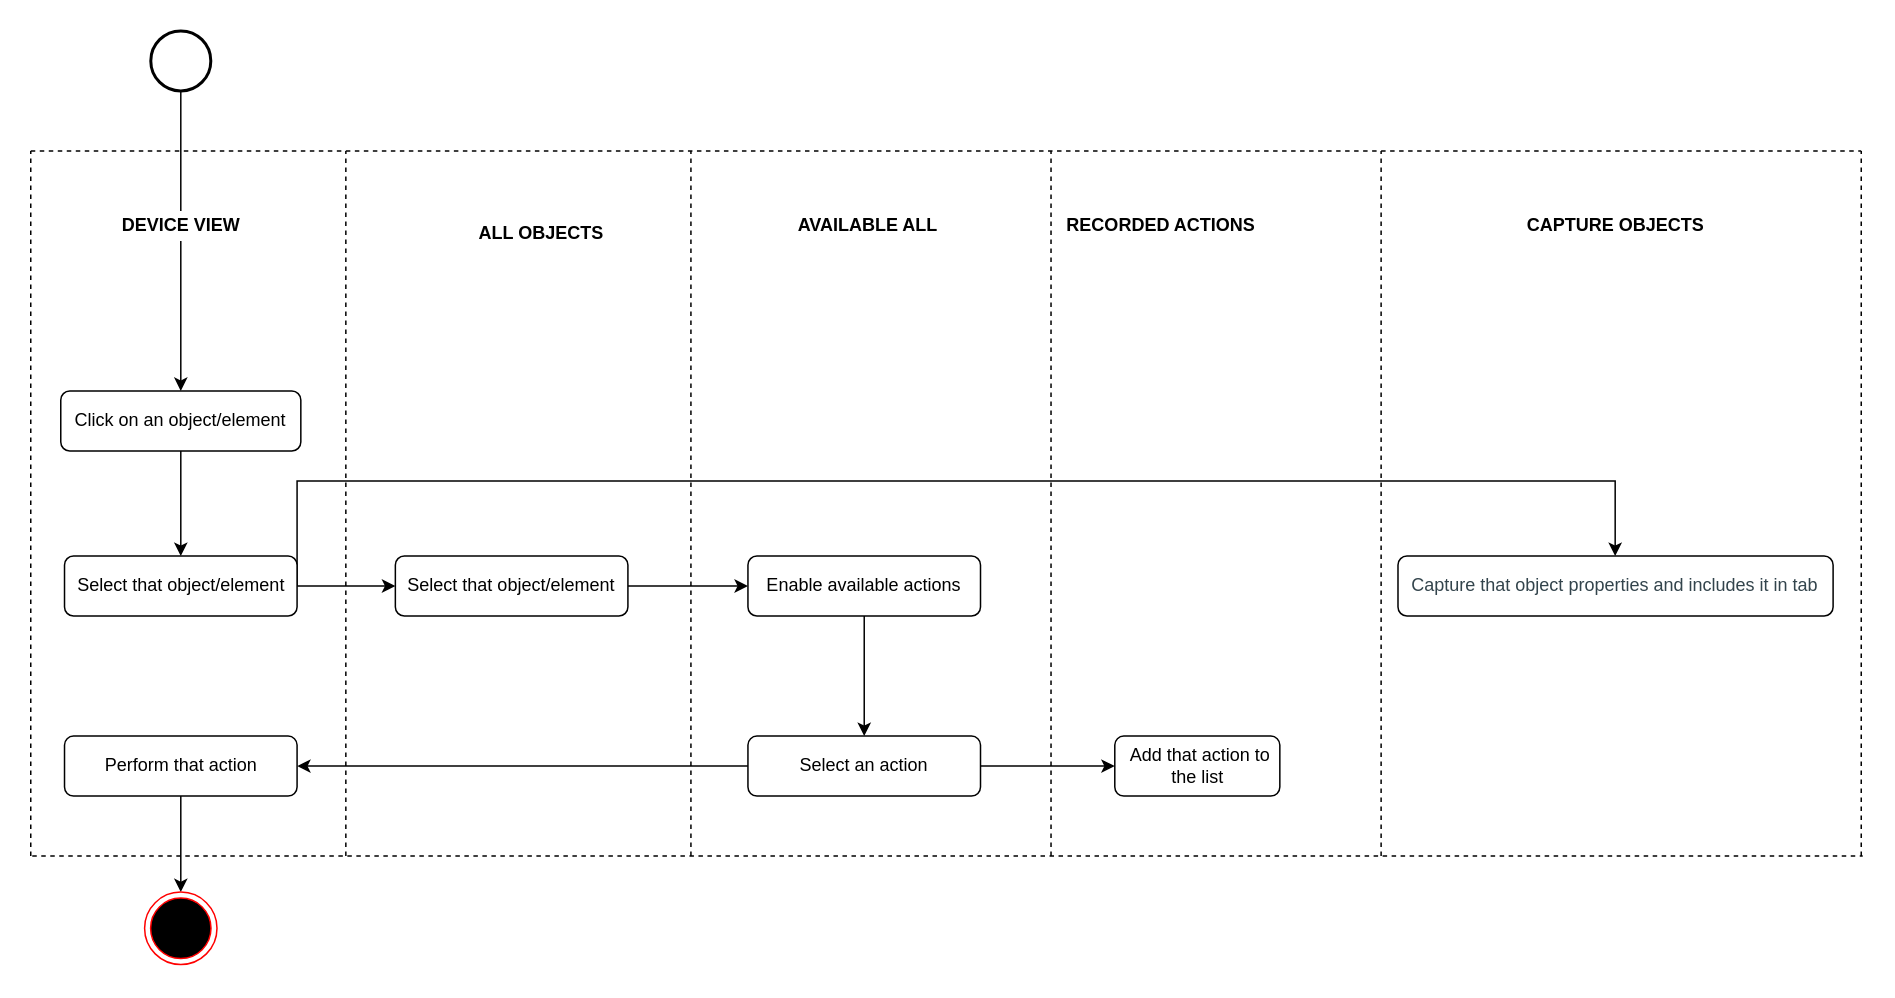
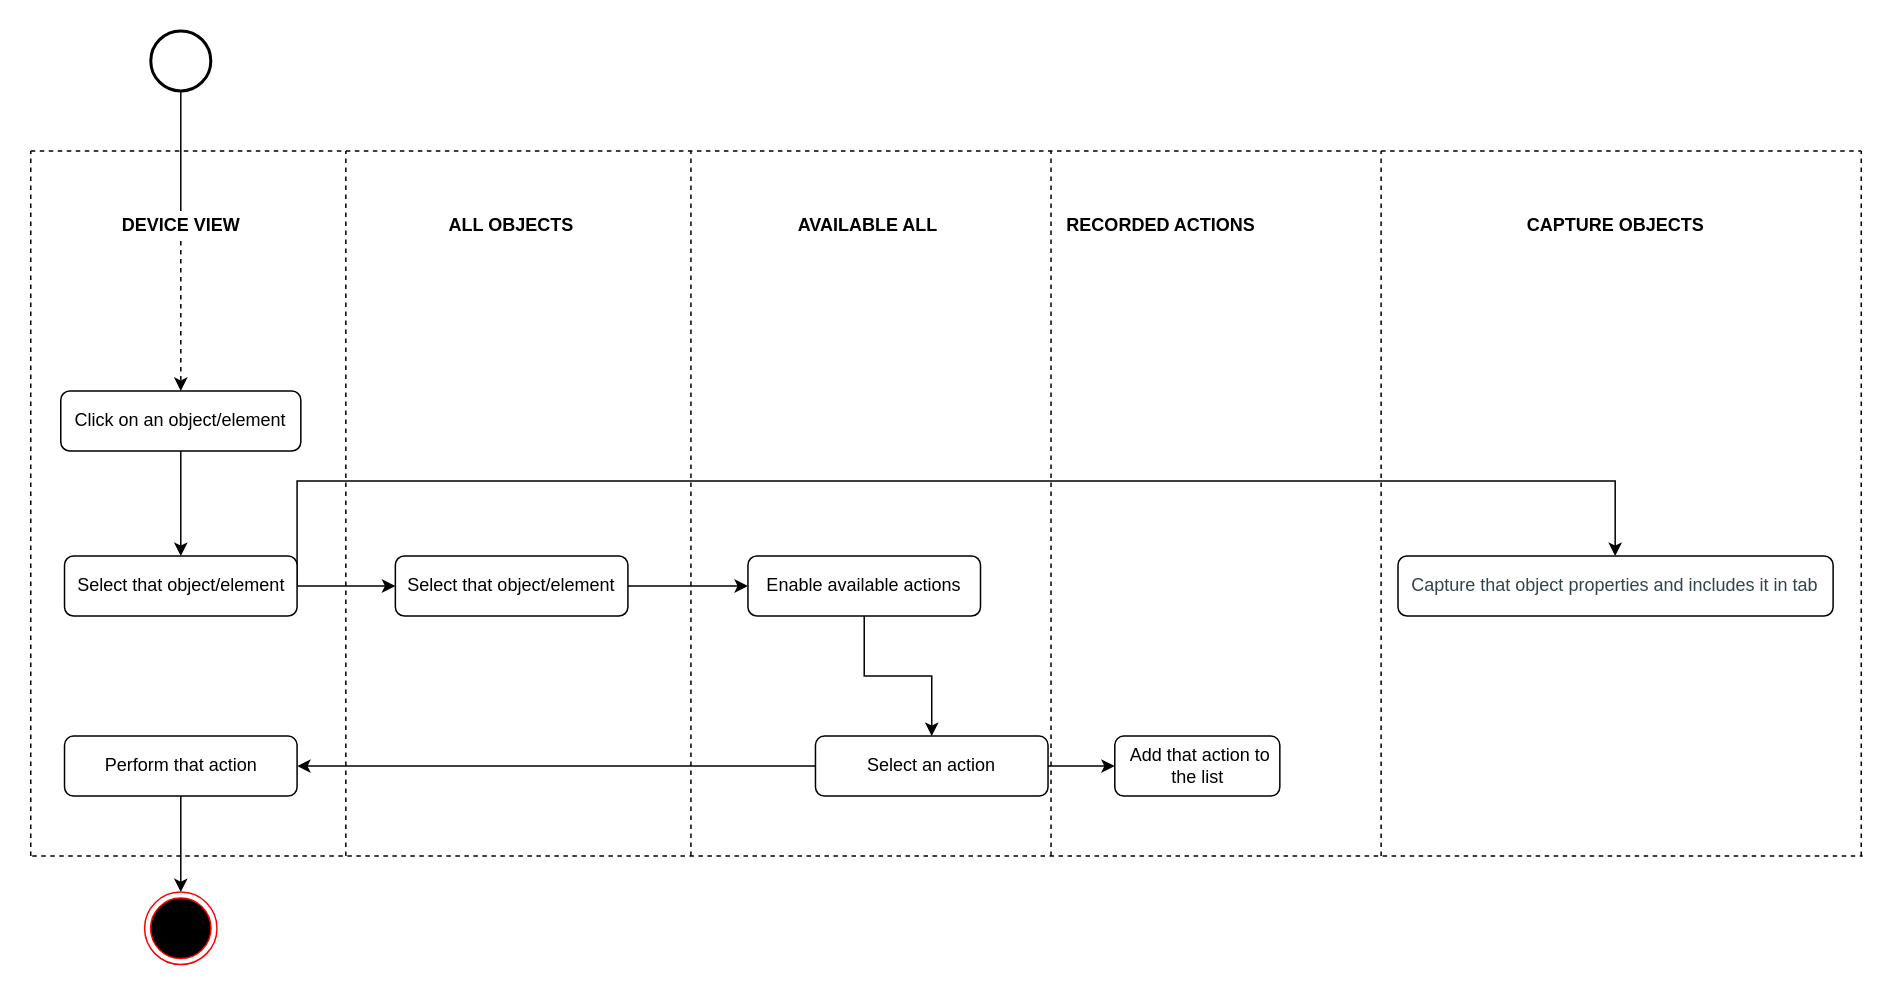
- <mxCell id="8" value="ALL OBJECTS" style="text;html=1;align=center;verticalAlign=middle;resizable=0;points=[];autosize=1;strokeColor=none;fillColor=none;fontStyle=1" vertex="1" parent="1"><mxGeometry x="310" y="145" width="100" height="20" as="geometry" /></mxCell>
+ <mxCell id="8" value="ALL OBJECTS" style="text;html=1;align=center;verticalAlign=middle;resizable=0;points=[];autosize=1;strokeColor=none;fillColor=none;fontStyle=1" vertex="1" parent="1"><mxGeometry x="290" y="140" width="100" height="20" as="geometry" /></mxCell>
- <mxCell id="5" value="" style="edgeStyle=orthogonalEdgeStyle;rounded=0;orthogonalLoop=1;jettySize=auto;html=1;" edge="1" parent="1" source="6" target="3"><mxGeometry relative="1" as="geometry" /></mxCell>
+ <mxCell id="5" value="" style="edgeStyle=orthogonalEdgeStyle;rounded=0;orthogonalLoop=1;jettySize=auto;html=1;dashed=1;" edge="1" parent="1" source="6" target="3"><mxGeometry relative="1" as="geometry" /></mxCell>
- <mxCell id="21" value="Select an action" style="rounded=1;whiteSpace=wrap;html=1;fontSize=12;glass=0;strokeWidth=1;shadow=0;" vertex="1" parent="1"><mxGeometry x="498" y="490" width="155" height="40" as="geometry" /></mxCell>
+ <mxCell id="21" value="Select an action" style="rounded=1;whiteSpace=wrap;html=1;fontSize=12;glass=0;strokeWidth=1;shadow=0;" vertex="1" parent="1"><mxGeometry x="543" y="490" width="155" height="40" as="geometry" /></mxCell>
